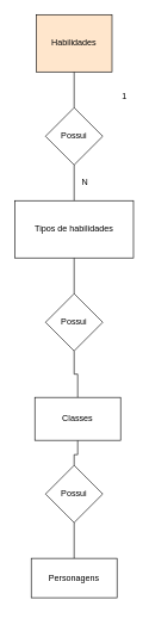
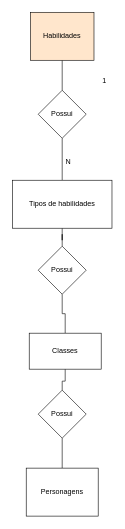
- <mxCell id="9" value="N" style="text;html=1;align=center;verticalAlign=middle;resizable=0;points=[];autosize=1;" vertex="1" parent="1"><mxGeometry x="108" y="245" width="20" height="20" as="geometry" /></mxCell>
+ <mxCell id="9" value="N" style="text;html=1;align=center;verticalAlign=middle;resizable=0;points=[];autosize=1;" vertex="1" parent="1"><mxGeometry x="103" y="260" width="20" height="20" as="geometry" /></mxCell>
- <mxCell id="7" value="Tipos de habilidades" style="rounded=0;whiteSpace=wrap;html=1;" vertex="1" parent="1"><mxGeometry x="20" y="280" width="166" height="80" as="geometry" /></mxCell>
+ <mxCell id="7" value="Tipos de habilidades" style="rounded=0;whiteSpace=wrap;html=1;" vertex="1" parent="1"><mxGeometry x="20" y="300" width="166" height="80" as="geometry" /></mxCell>
- <mxCell id="16" value="Personagens" style="rounded=0;whiteSpace=wrap;html=1;" vertex="1" parent="1"><mxGeometry x="43" y="780" width="120" height="55" as="geometry" /></mxCell>
+ <mxCell id="16" value="Personagens" style="rounded=0;whiteSpace=wrap;html=1;" vertex="1" parent="1"><mxGeometry x="43" y="780" width="120" height="80" as="geometry" /></mxCell>
